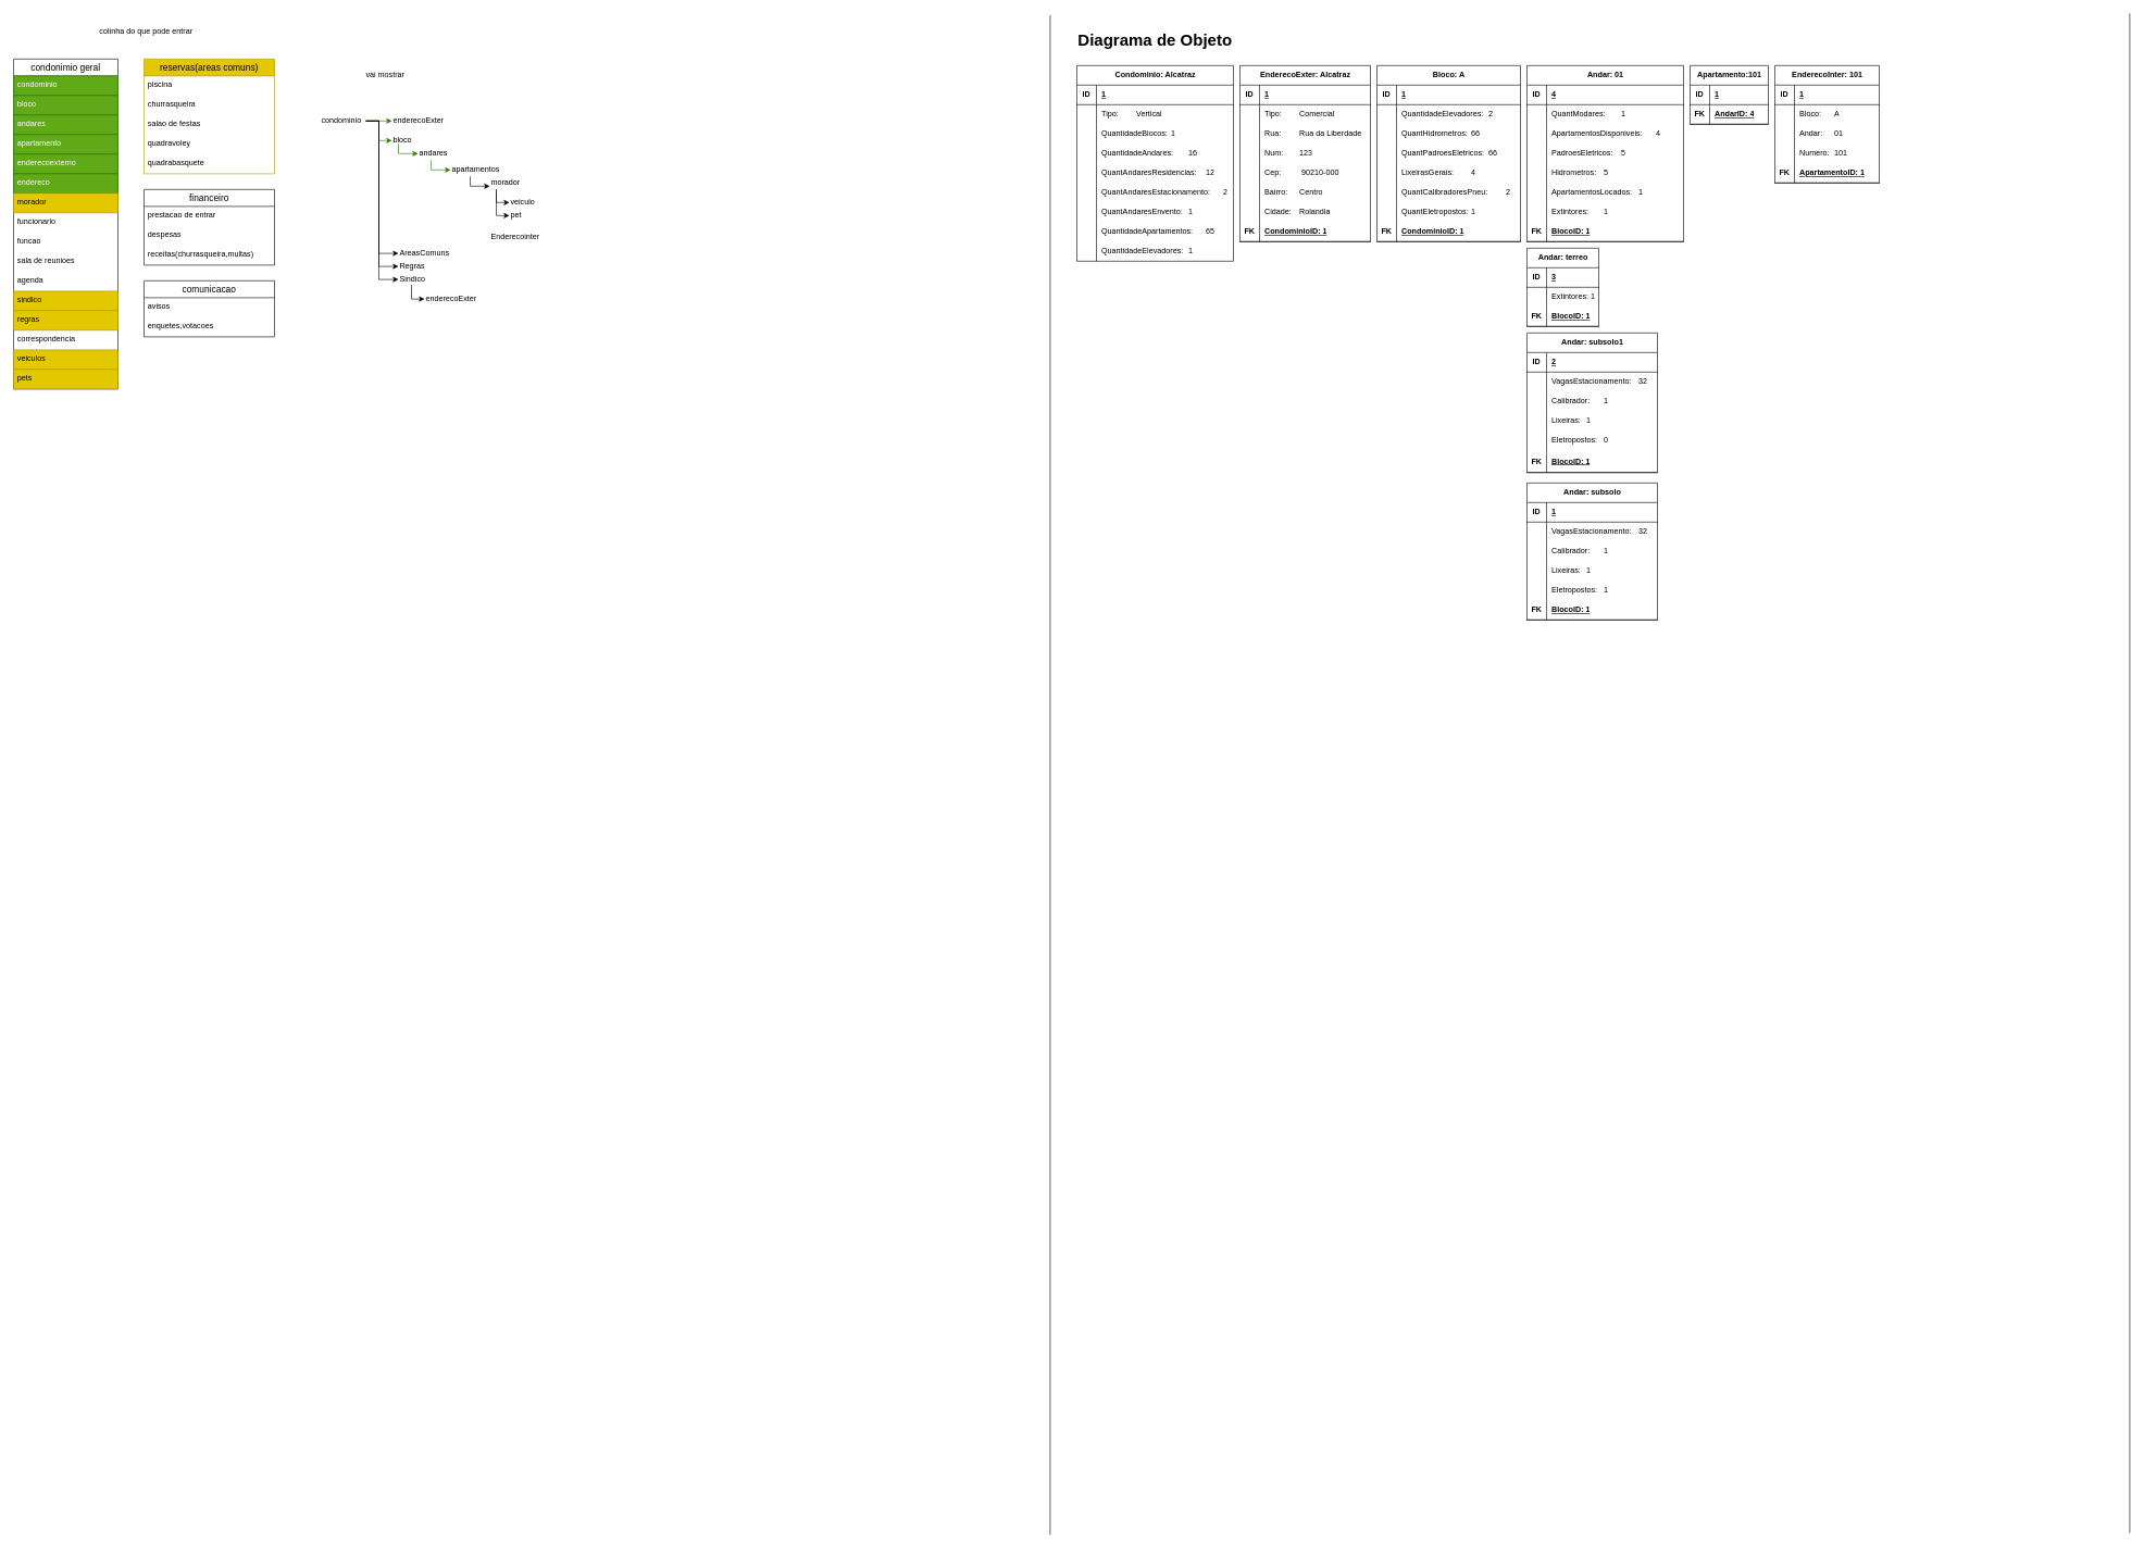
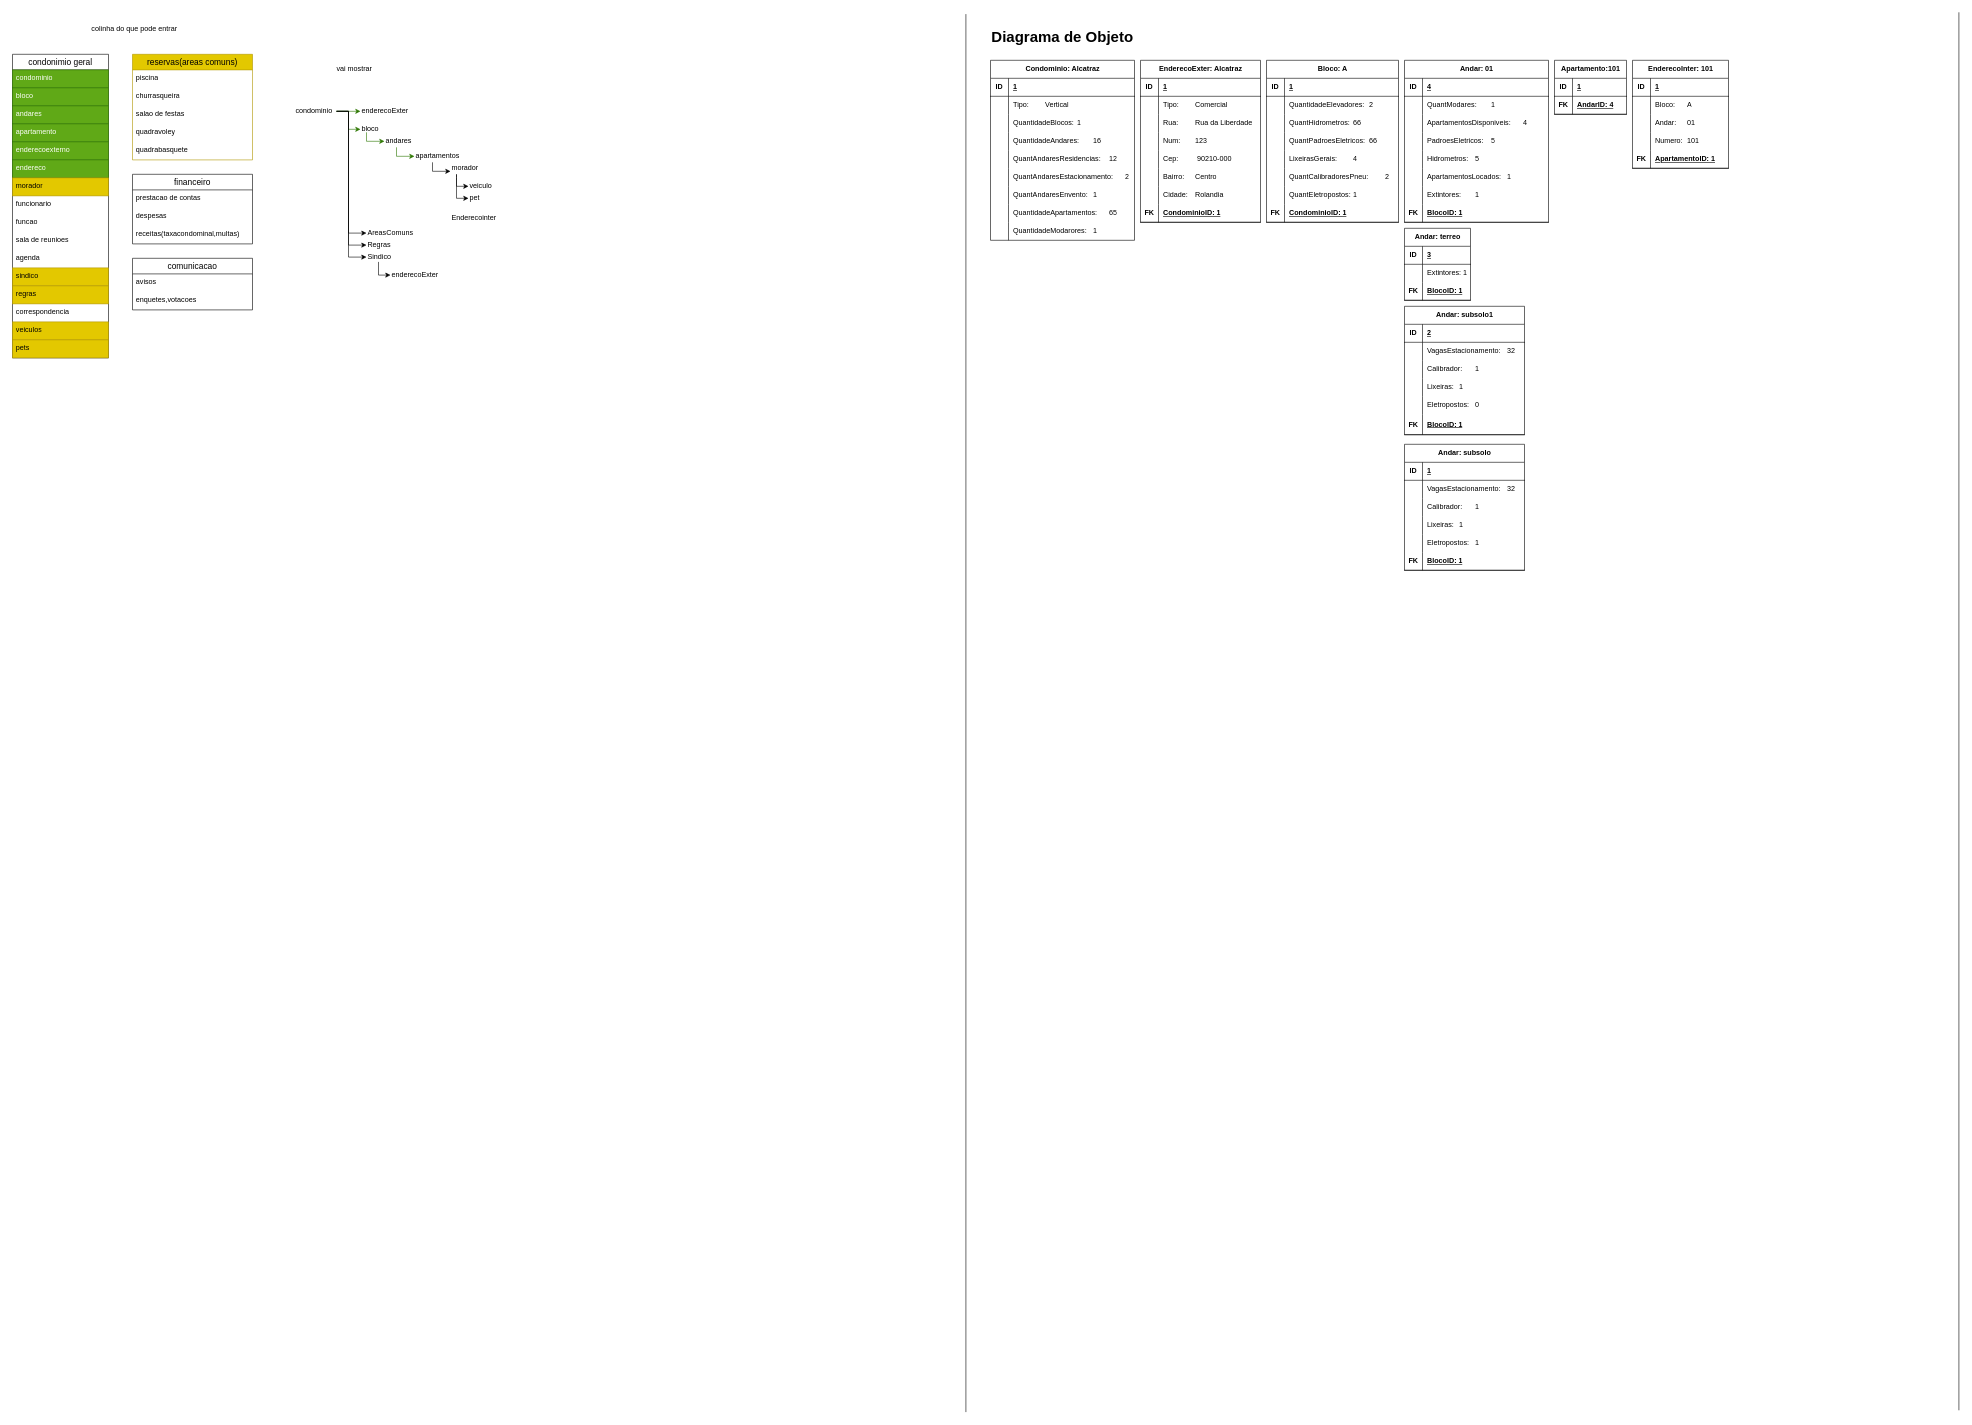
- <mxCell id="28" value="prestacao de entrar" style="text;strokeColor=none;fillColor=none;spacingLeft=4;spacingRight=4;overflow=hidden;rotatable=0;points=[[0,0.5],[1,0.5]];portConstraint=eastwest;fontSize=12;whiteSpace=wrap;html=1;" vertex="1" parent="27"><mxGeometry y="26" width="200" height="30" as="geometry" /></mxCell>
+ <mxCell id="28" value="prestacao de contas" style="text;strokeColor=none;fillColor=none;spacingLeft=4;spacingRight=4;overflow=hidden;rotatable=0;points=[[0,0.5],[1,0.5]];portConstraint=eastwest;fontSize=12;whiteSpace=wrap;html=1;" vertex="1" parent="27"><mxGeometry y="26" width="200" height="30" as="geometry" /></mxCell>
- <mxCell id="62" value="QuantidadeElevadores:&lt;span style=&quot;white-space: pre;&quot;&gt;&#09;&lt;/span&gt;1" style="shape=partialRectangle;connectable=0;fillColor=none;top=0;left=0;bottom=0;right=0;align=left;spacingLeft=6;overflow=hidden;whiteSpace=wrap;html=1;" vertex="1" parent="60"><mxGeometry x="30" width="210" height="30" as="geometry"><mxRectangle width="210" height="30" as="alternateBounds" /></mxGeometry></mxCell>
+ <mxCell id="62" value="QuantidadeModarores:&lt;span style=&quot;white-space: pre;&quot;&gt;&#09;&lt;/span&gt;1" style="shape=partialRectangle;connectable=0;fillColor=none;top=0;left=0;bottom=0;right=0;align=left;spacingLeft=6;overflow=hidden;whiteSpace=wrap;html=1;" vertex="1" parent="60"><mxGeometry x="30" width="210" height="30" as="geometry"><mxRectangle width="210" height="30" as="alternateBounds" /></mxGeometry></mxCell>
- <mxCell id="30" value="receitas(churrasqueira,multas)" style="text;strokeColor=none;fillColor=none;spacingLeft=4;spacingRight=4;overflow=hidden;rotatable=0;points=[[0,0.5],[1,0.5]];portConstraint=eastwest;fontSize=12;whiteSpace=wrap;html=1;" vertex="1" parent="27"><mxGeometry y="86" width="200" height="30" as="geometry" /></mxCell>
+ <mxCell id="30" value="receitas(taxacondominal,multas)" style="text;strokeColor=none;fillColor=none;spacingLeft=4;spacingRight=4;overflow=hidden;rotatable=0;points=[[0,0.5],[1,0.5]];portConstraint=eastwest;fontSize=12;whiteSpace=wrap;html=1;" vertex="1" parent="27"><mxGeometry y="86" width="200" height="30" as="geometry" /></mxCell>
